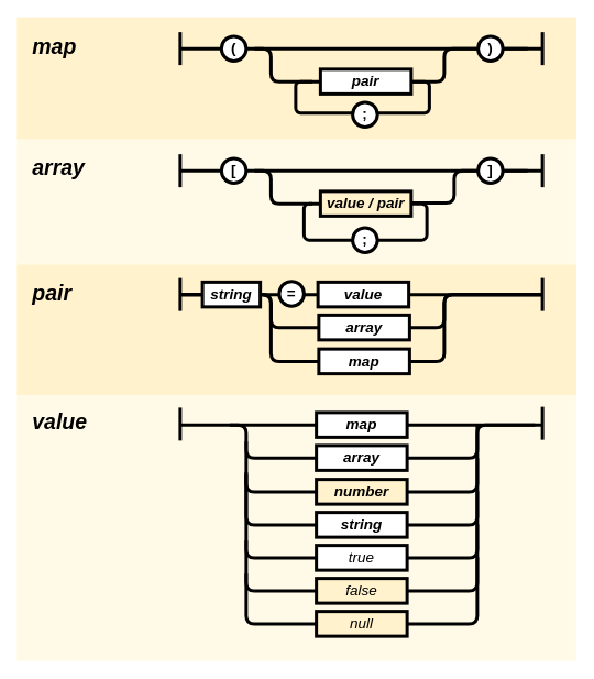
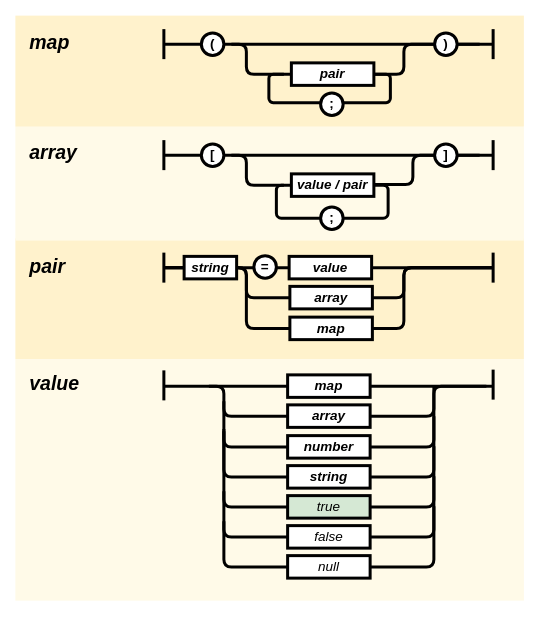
- <mxCell id="82" value="&lt;font style=&quot;font-size: 18px&quot;&gt;&lt;b&gt;&lt;i&gt;value / pair&lt;/i&gt;&lt;/b&gt;&lt;/font&gt;" style="rounded=0;whiteSpace=wrap;html=1;strokeWidth=4;fillColor=#fff2cc;" parent="1" vertex="1"><mxGeometry x="388" y="231" width="110" height="30" as="geometry" /></mxCell>
+ <mxCell id="82" value="&lt;font style=&quot;font-size: 18px&quot;&gt;&lt;b&gt;&lt;i&gt;value / pair&lt;/i&gt;&lt;/b&gt;&lt;/font&gt;" style="rounded=0;whiteSpace=wrap;html=1;strokeWidth=4;" parent="1" vertex="1"><mxGeometry x="388" y="231" width="110" height="30" as="geometry" /></mxCell>
- <mxCell id="63" value="&lt;font style=&quot;font-size: 18px&quot;&gt;&lt;b&gt;&lt;i&gt;number&lt;/i&gt;&lt;/b&gt;&lt;/font&gt;" style="rounded=0;whiteSpace=wrap;html=1;strokeWidth=4;fillColor=#fff2cc;" parent="1" vertex="1"><mxGeometry x="383" y="580" width="110" height="30" as="geometry" /></mxCell>
+ <mxCell id="63" value="&lt;font style=&quot;font-size: 18px&quot;&gt;&lt;b&gt;&lt;i&gt;number&lt;/i&gt;&lt;/b&gt;&lt;/font&gt;" style="rounded=0;whiteSpace=wrap;html=1;strokeWidth=4;" parent="1" vertex="1"><mxGeometry x="383" y="580" width="110" height="30" as="geometry" /></mxCell>
- <mxCell id="24" value="&lt;font style=&quot;font-size: 18px&quot;&gt;&lt;i&gt;true&lt;br&gt;&lt;/i&gt;&lt;/font&gt;" style="rounded=0;whiteSpace=wrap;html=1;strokeWidth=4;" parent="1" vertex="1"><mxGeometry x="383" y="660" width="110" height="30" as="geometry" /></mxCell>
+ <mxCell id="24" value="&lt;font style=&quot;font-size: 18px&quot;&gt;&lt;i&gt;true&lt;br&gt;&lt;/i&gt;&lt;/font&gt;" style="rounded=0;whiteSpace=wrap;html=1;strokeWidth=4;fillColor=#d5e8d4;" parent="1" vertex="1"><mxGeometry x="383" y="660" width="110" height="30" as="geometry" /></mxCell>
- <mxCell id="27" value="&lt;font style=&quot;font-size: 18px&quot;&gt;&lt;i&gt;false&lt;br&gt;&lt;/i&gt;&lt;/font&gt;" style="rounded=0;whiteSpace=wrap;html=1;strokeWidth=4;fillColor=#fff2cc;" parent="1" vertex="1"><mxGeometry x="383" y="700" width="110" height="30" as="geometry" /></mxCell>
+ <mxCell id="27" value="&lt;font style=&quot;font-size: 18px&quot;&gt;&lt;i&gt;false&lt;br&gt;&lt;/i&gt;&lt;/font&gt;" style="rounded=0;whiteSpace=wrap;html=1;strokeWidth=4;" parent="1" vertex="1"><mxGeometry x="383" y="700" width="110" height="30" as="geometry" /></mxCell>
- <mxCell id="30" value="&lt;font style=&quot;font-size: 18px&quot;&gt;&lt;i&gt;null&lt;/i&gt;&lt;/font&gt;" style="rounded=0;whiteSpace=wrap;html=1;strokeWidth=4;fillColor=#fff2cc;" parent="1" vertex="1"><mxGeometry x="383" y="740" width="110" height="30" as="geometry" /></mxCell>
+ <mxCell id="30" value="&lt;font style=&quot;font-size: 18px&quot;&gt;&lt;i&gt;null&lt;/i&gt;&lt;/font&gt;" style="rounded=0;whiteSpace=wrap;html=1;strokeWidth=4;" parent="1" vertex="1"><mxGeometry x="383" y="740" width="110" height="30" as="geometry" /></mxCell>
